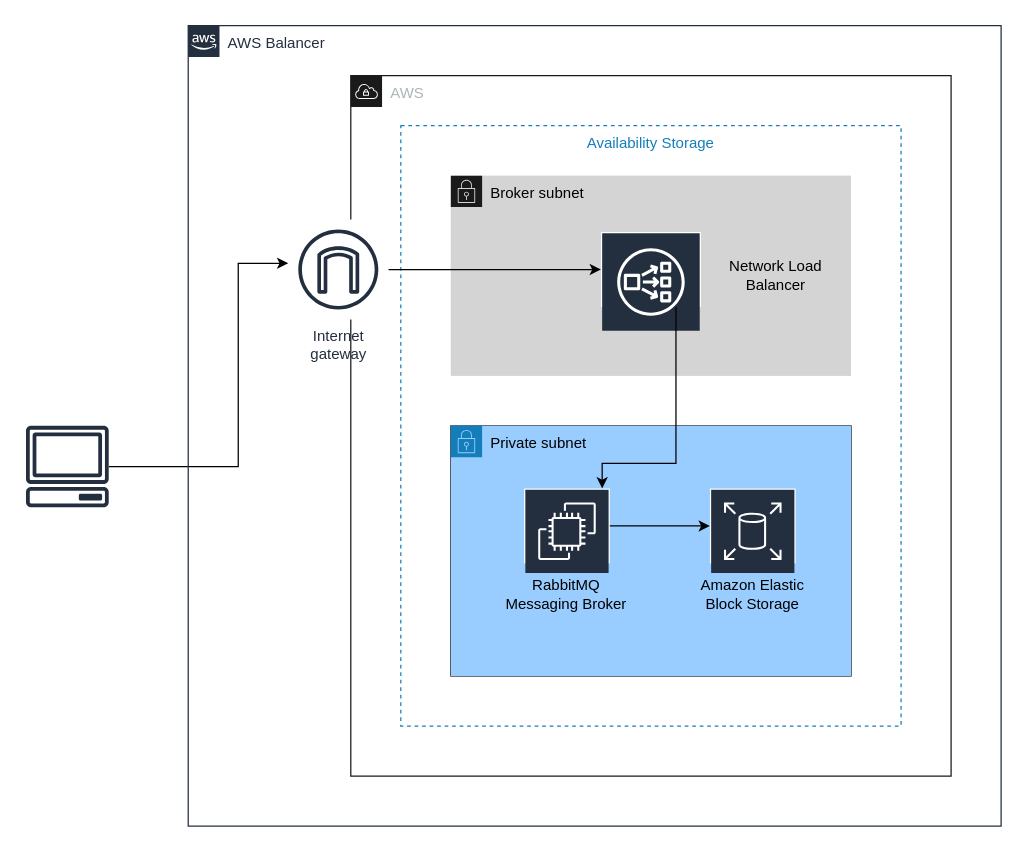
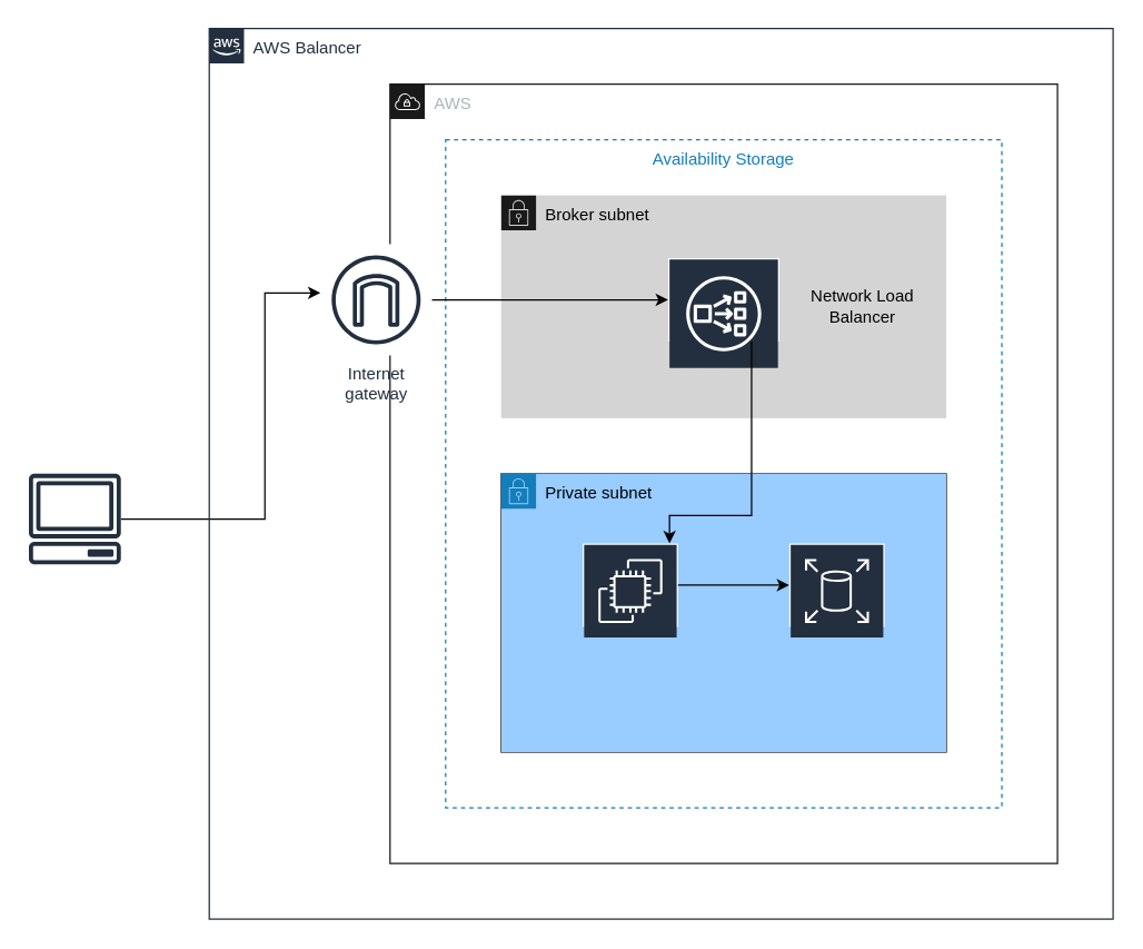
- <mxCell id="11" value="RabbitMQ&lt;br&gt;Messaging Broker" style="text;html=1;strokeColor=none;fillColor=none;align=center;verticalAlign=middle;whiteSpace=wrap;rounded=0;" parent="9" vertex="1"><mxGeometry y="60" width="117.143" height="50" as="geometry" /></mxCell>
- <mxCell id="14" value="Amazon Elastic Block Storage" style="text;html=1;strokeColor=none;fillColor=none;align=center;verticalAlign=middle;whiteSpace=wrap;rounded=0;" parent="12" vertex="1"><mxGeometry y="60" width="117.143" height="50" as="geometry" /></mxCell>
